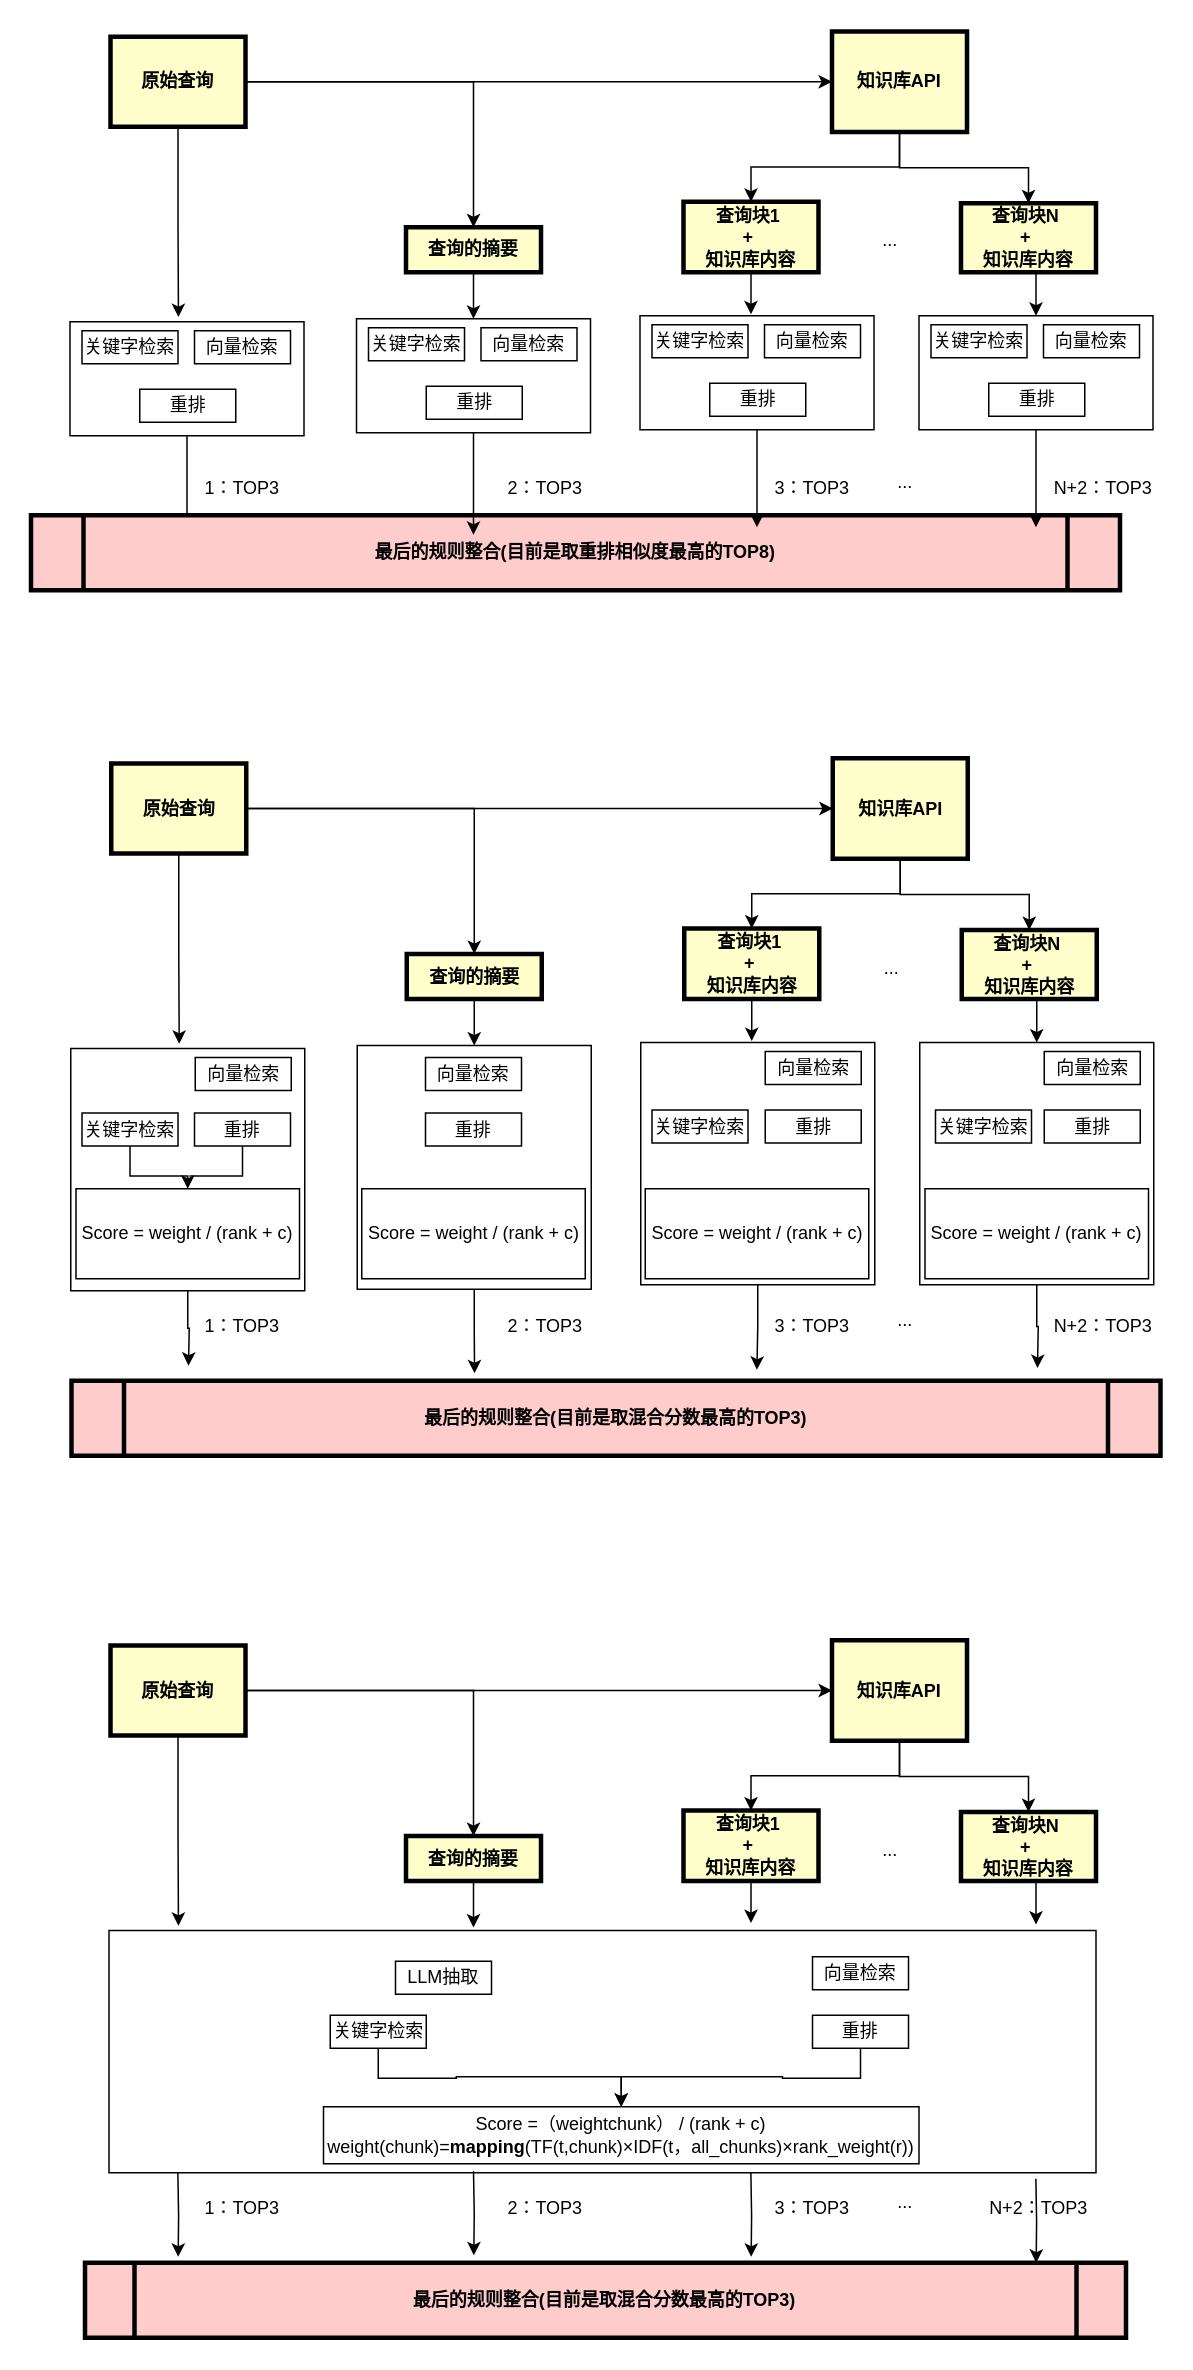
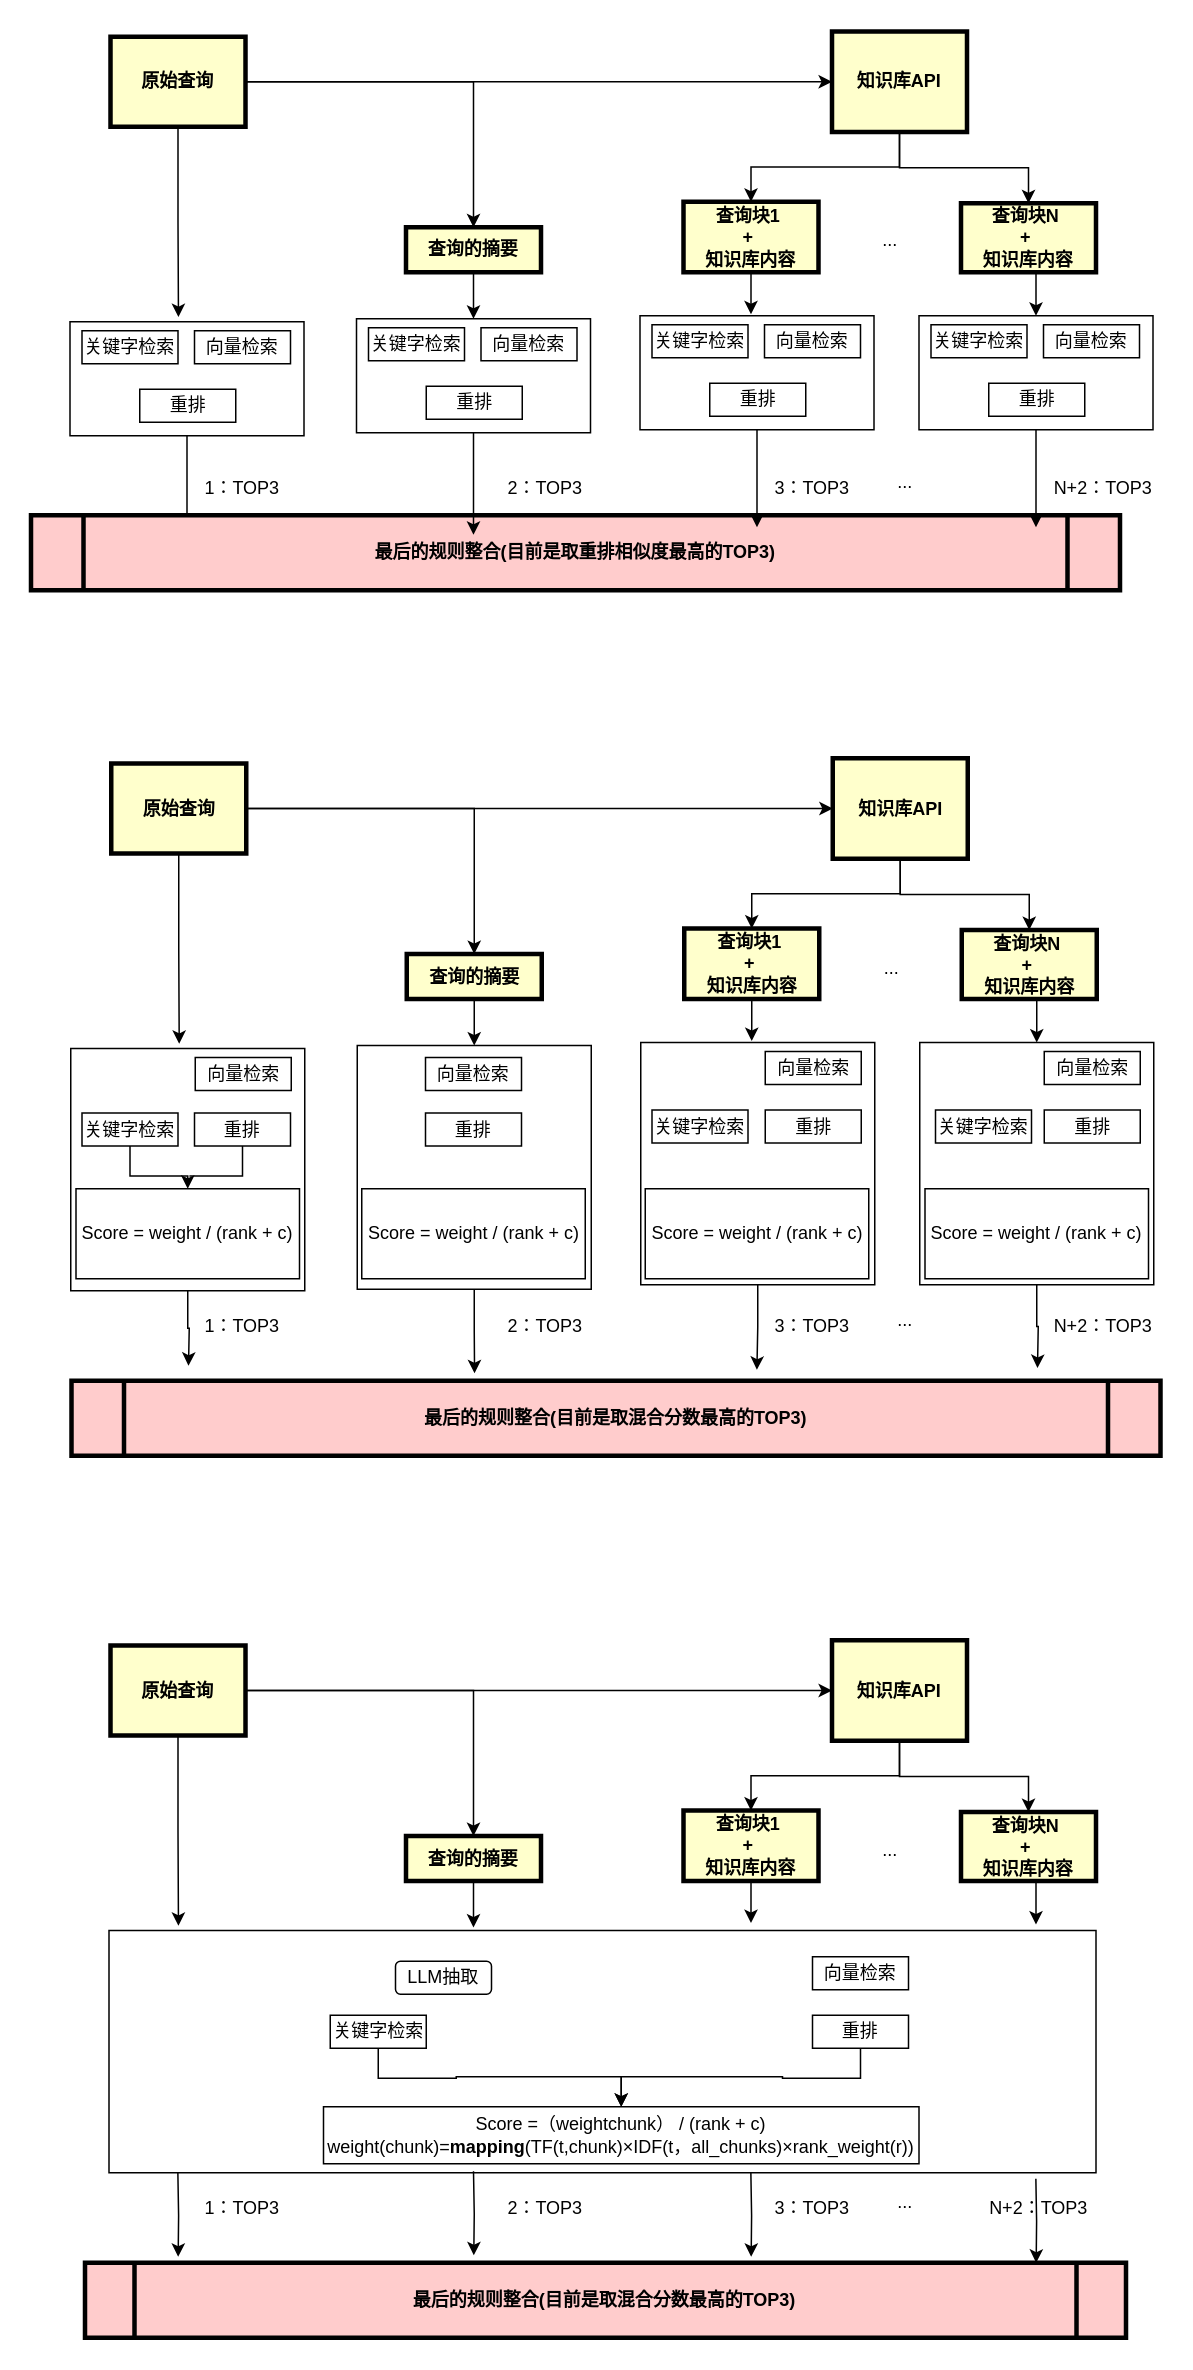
- <mxCell id="8" value="最后的规则整合(目前是取重排相似度最高的TOP8)" style="shape=process;whiteSpace=wrap;align=center;verticalAlign=middle;size=0.048;fontStyle=1;strokeWidth=3;fillColor=#FFCCCC" parent="1" vertex="1"><mxGeometry x="20" y="343" width="726" height="50" as="geometry" /></mxCell>
+ <mxCell id="8" value="最后的规则整合(目前是取重排相似度最高的TOP3)" style="shape=process;whiteSpace=wrap;align=center;verticalAlign=middle;size=0.048;fontStyle=1;strokeWidth=3;fillColor=#FFCCCC" parent="1" vertex="1"><mxGeometry x="20" y="343" width="726" height="50" as="geometry" /></mxCell>
- <mxCell id="118" value="LLM抽取" style="rounded=0;whiteSpace=wrap;html=1;" vertex="1" parent="1"><mxGeometry x="263" y="1307" width="64" height="22" as="geometry" /></mxCell>
+ <mxCell id="118" value="LLM抽取" style="whiteSpace=wrap;html=1;rounded=1;" vertex="1" parent="1"><mxGeometry x="263" y="1307" width="64" height="22" as="geometry" /></mxCell>
